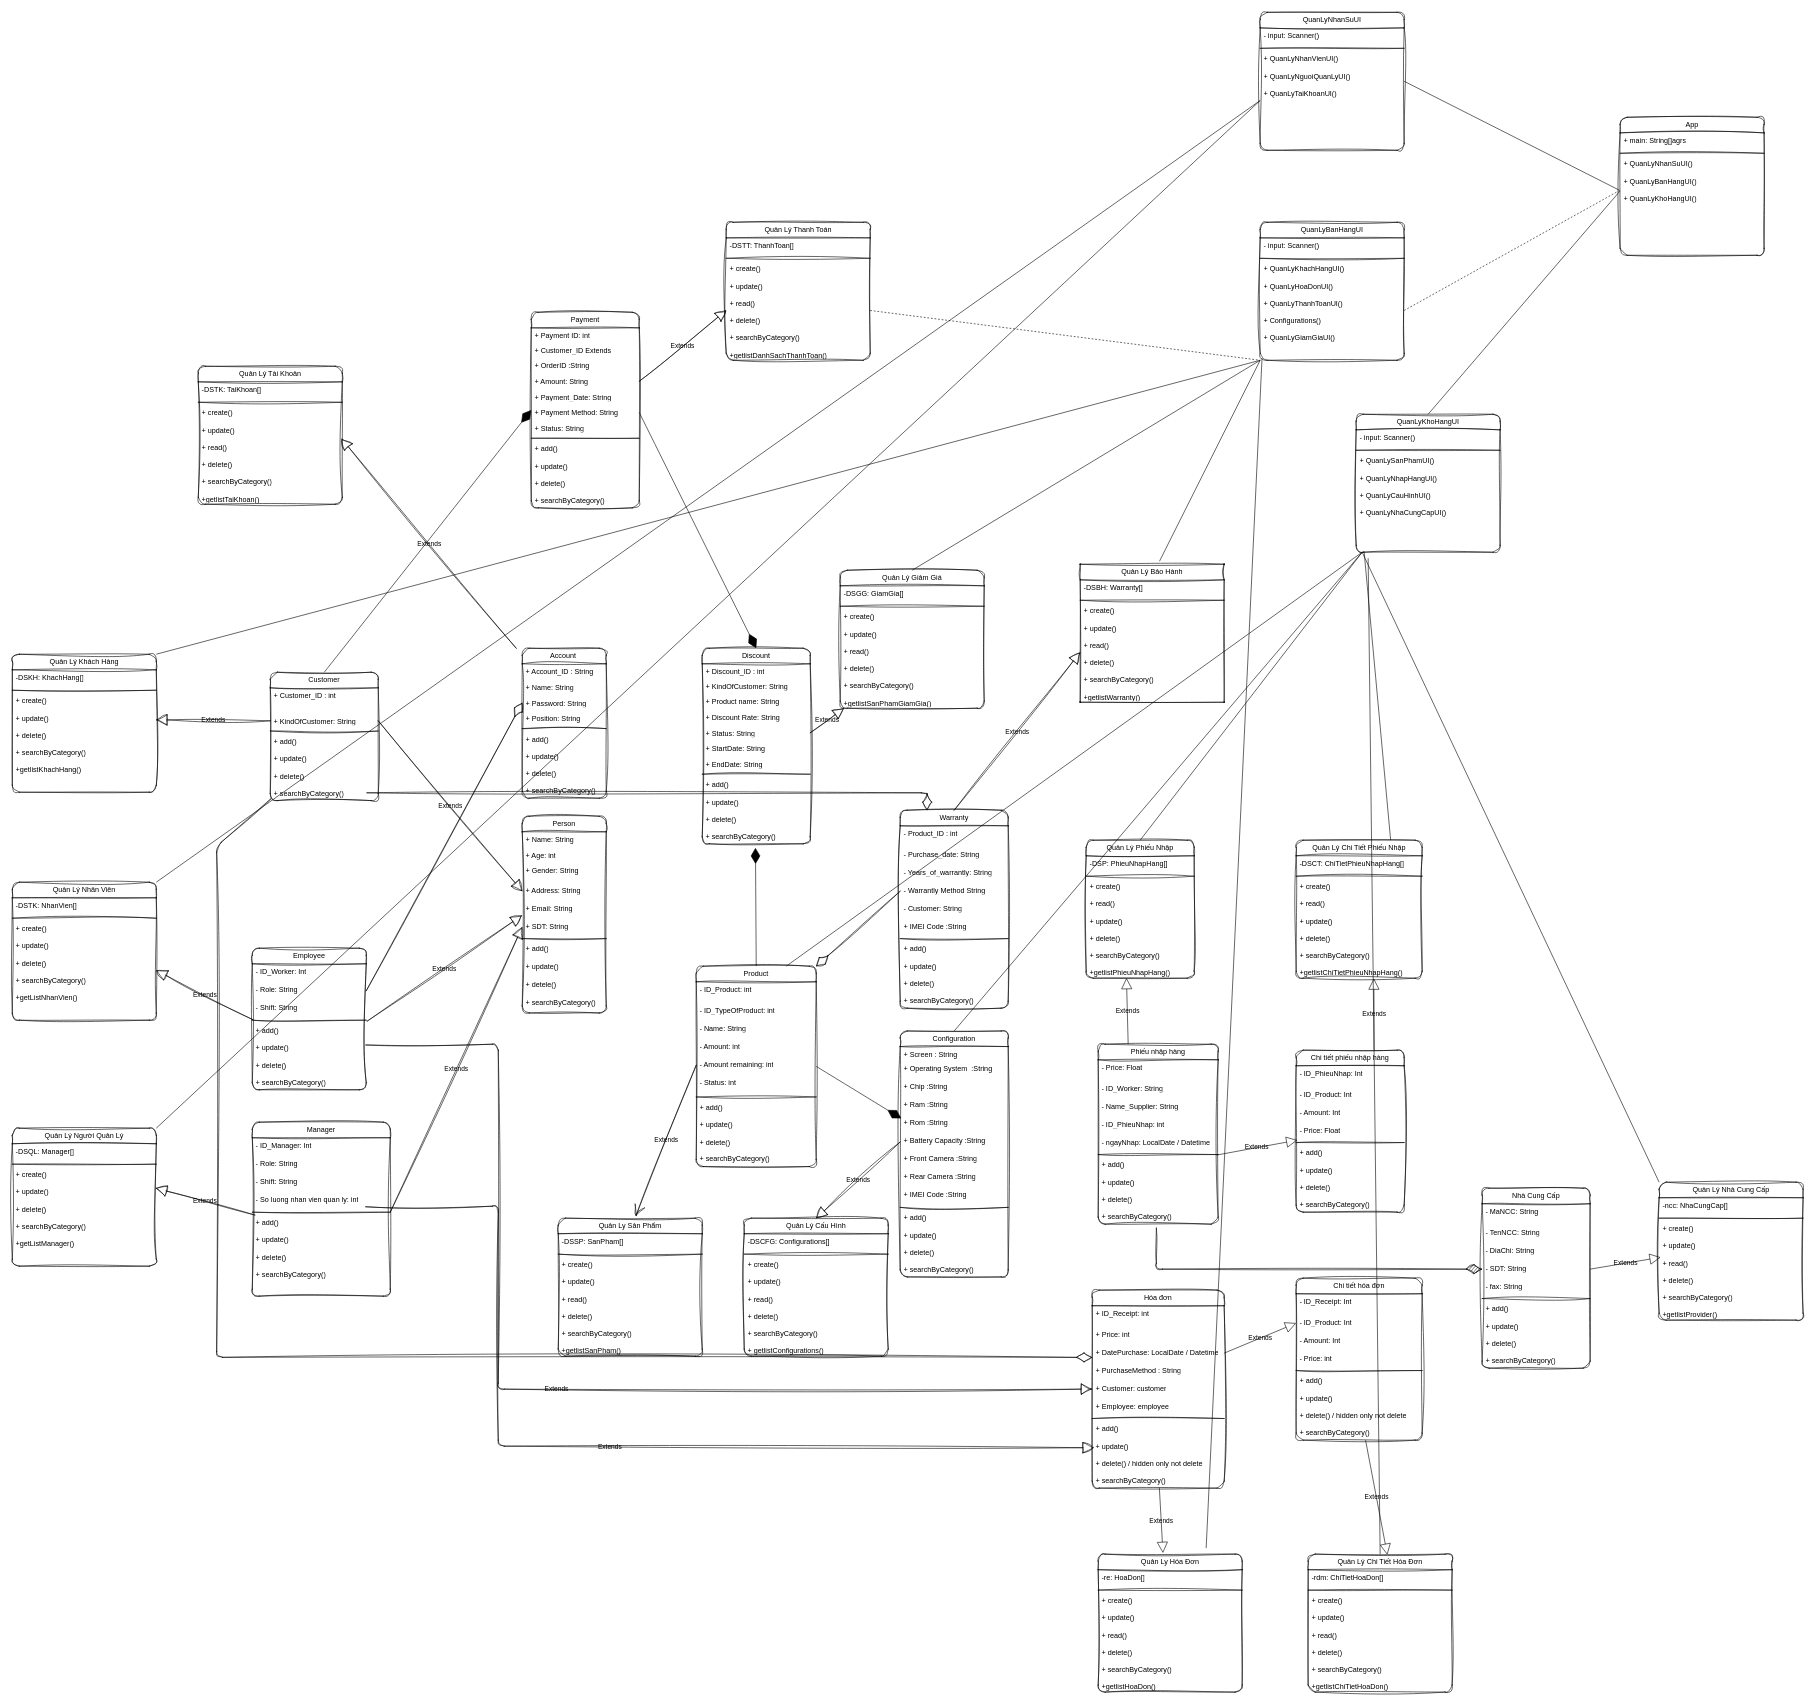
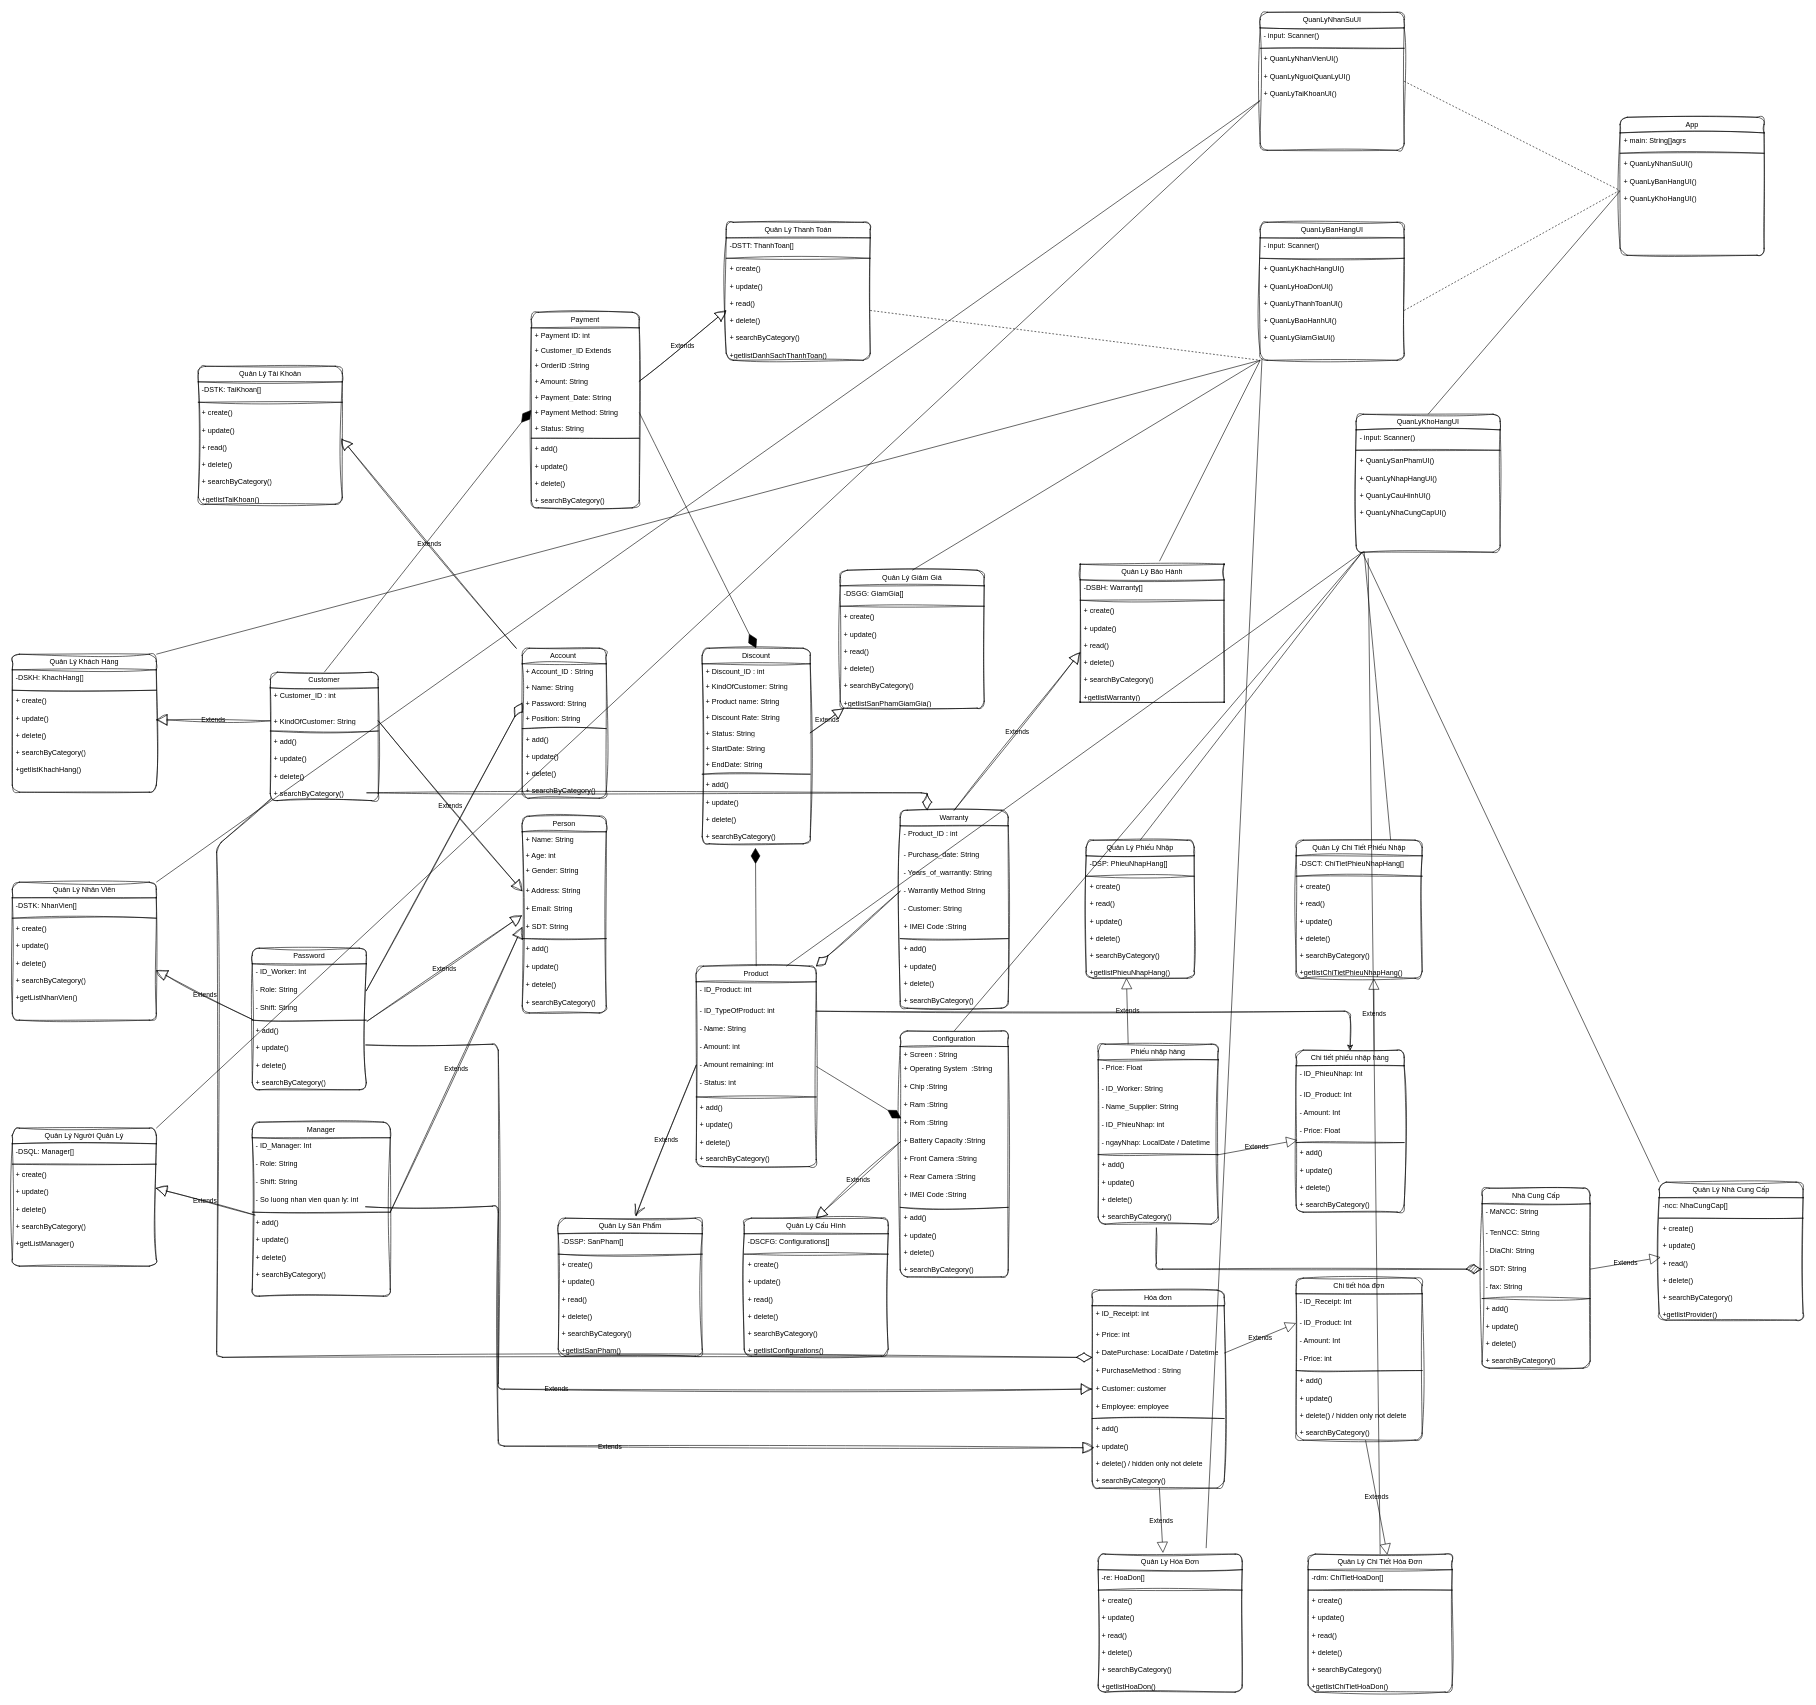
- <mxCell id="245" value="" style="endArrow=none;html=1;rounded=0;entryX=-0.006;entryY=0.346;entryDx=0;entryDy=0;exitX=1;exitY=0.5;exitDx=0;exitDy=0;entryPerimeter=0;labelBackgroundColor=none;fontColor=default;" parent="1" source="215" target="242" edge="1"><mxGeometry width="50" height="50" relative="1" as="geometry"><mxPoint x="1962" y="965" as="sourcePoint" /><mxPoint x="2130" y="630" as="targetPoint" /></mxGeometry></mxCell>
+ <mxCell id="245" value="" style="endArrow=none;html=1;rounded=0;entryX=-0.006;entryY=0.346;entryDx=0;entryDy=0;exitX=1;exitY=0.5;exitDx=0;exitDy=0;entryPerimeter=0;labelBackgroundColor=none;fontColor=default;dashed=1;" parent="1" source="215" target="242" edge="1"><mxGeometry width="50" height="50" relative="1" as="geometry"><mxPoint x="1962" y="965" as="sourcePoint" /><mxPoint x="2130" y="630" as="targetPoint" /></mxGeometry></mxCell>
- <mxCell id="222" value="+ QuanLyKhachHangUI()&lt;br&gt;&lt;br&gt;+ QuanLyHoaDonUI()&lt;br&gt;&lt;br&gt;+ QuanLyThanhToanUI()&lt;br&gt;&lt;br&gt;+ Configurations()&lt;br&gt;&lt;br&gt;+ QuanLyGiamGiaUI()" style="text;strokeColor=none;fillColor=none;align=left;verticalAlign=top;spacingLeft=4;spacingRight=4;overflow=hidden;rotatable=0;points=[[0,0.5],[1,0.5]];portConstraint=eastwest;whiteSpace=wrap;html=1;sketch=1;curveFitting=1;jiggle=2;rounded=1;labelBackgroundColor=none;" parent="219" vertex="1"><mxGeometry y="64" width="240" height="166" as="geometry" /></mxCell>
+ <mxCell id="222" value="+ QuanLyKhachHangUI()&lt;br&gt;&lt;br&gt;+ QuanLyHoaDonUI()&lt;br&gt;&lt;br&gt;+ QuanLyThanhToanUI()&lt;br&gt;&lt;br&gt;+ QuanLyBaoHanhUI()&lt;br&gt;&lt;br&gt;+ QuanLyGiamGiaUI()" style="text;strokeColor=none;fillColor=none;align=left;verticalAlign=top;spacingLeft=4;spacingRight=4;overflow=hidden;rotatable=0;points=[[0,0.5],[1,0.5]];portConstraint=eastwest;whiteSpace=wrap;html=1;sketch=1;curveFitting=1;jiggle=2;rounded=1;labelBackgroundColor=none;" parent="219" vertex="1"><mxGeometry y="64" width="240" height="166" as="geometry" /></mxCell>
- <mxCell id="54" value="Employee" style="swimlane;fontStyle=0;childLayout=stackLayout;horizontal=1;startSize=26;fillColor=none;horizontalStack=0;resizeParent=1;resizeParentMax=0;resizeLast=0;collapsible=1;marginBottom=0;whiteSpace=wrap;html=1;sketch=1;curveFitting=1;jiggle=2;rounded=1;labelBackgroundColor=none;" parent="1" vertex="1"><mxGeometry x="420" y="1580" width="190" height="236" as="geometry" /></mxCell>
+ <mxCell id="54" value="Password" style="swimlane;fontStyle=0;childLayout=stackLayout;horizontal=1;startSize=26;fillColor=none;horizontalStack=0;resizeParent=1;resizeParentMax=0;resizeLast=0;collapsible=1;marginBottom=0;whiteSpace=wrap;html=1;sketch=1;curveFitting=1;jiggle=2;rounded=1;labelBackgroundColor=none;" parent="1" vertex="1"><mxGeometry x="420" y="1580" width="190" height="236" as="geometry" /></mxCell>
+ <mxCell id="106" style="edgeStyle=orthogonalEdgeStyle;rounded=1;orthogonalLoop=1;jettySize=auto;html=1;exitX=1;exitY=0.5;exitDx=0;exitDy=0;entryX=0.5;entryY=0;entryDx=0;entryDy=0;sketch=1;curveFitting=1;jiggle=2;labelBackgroundColor=none;fontColor=default;" parent="1" source="98" target="47" edge="1"><mxGeometry relative="1" as="geometry"><Array as="points"><mxPoint x="2250" y="1685" /></Array></mxGeometry></mxCell>
